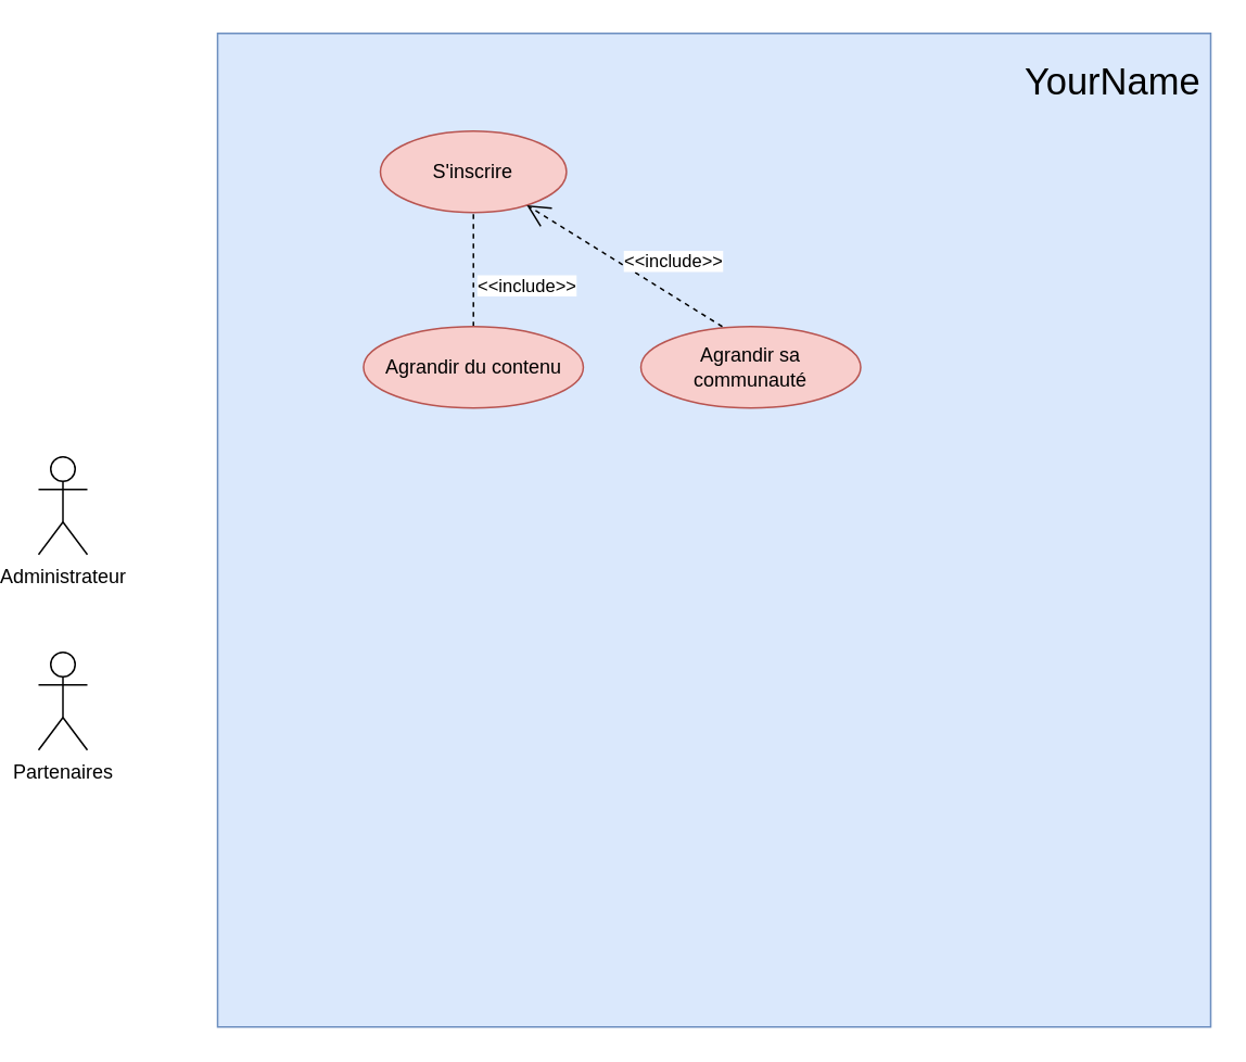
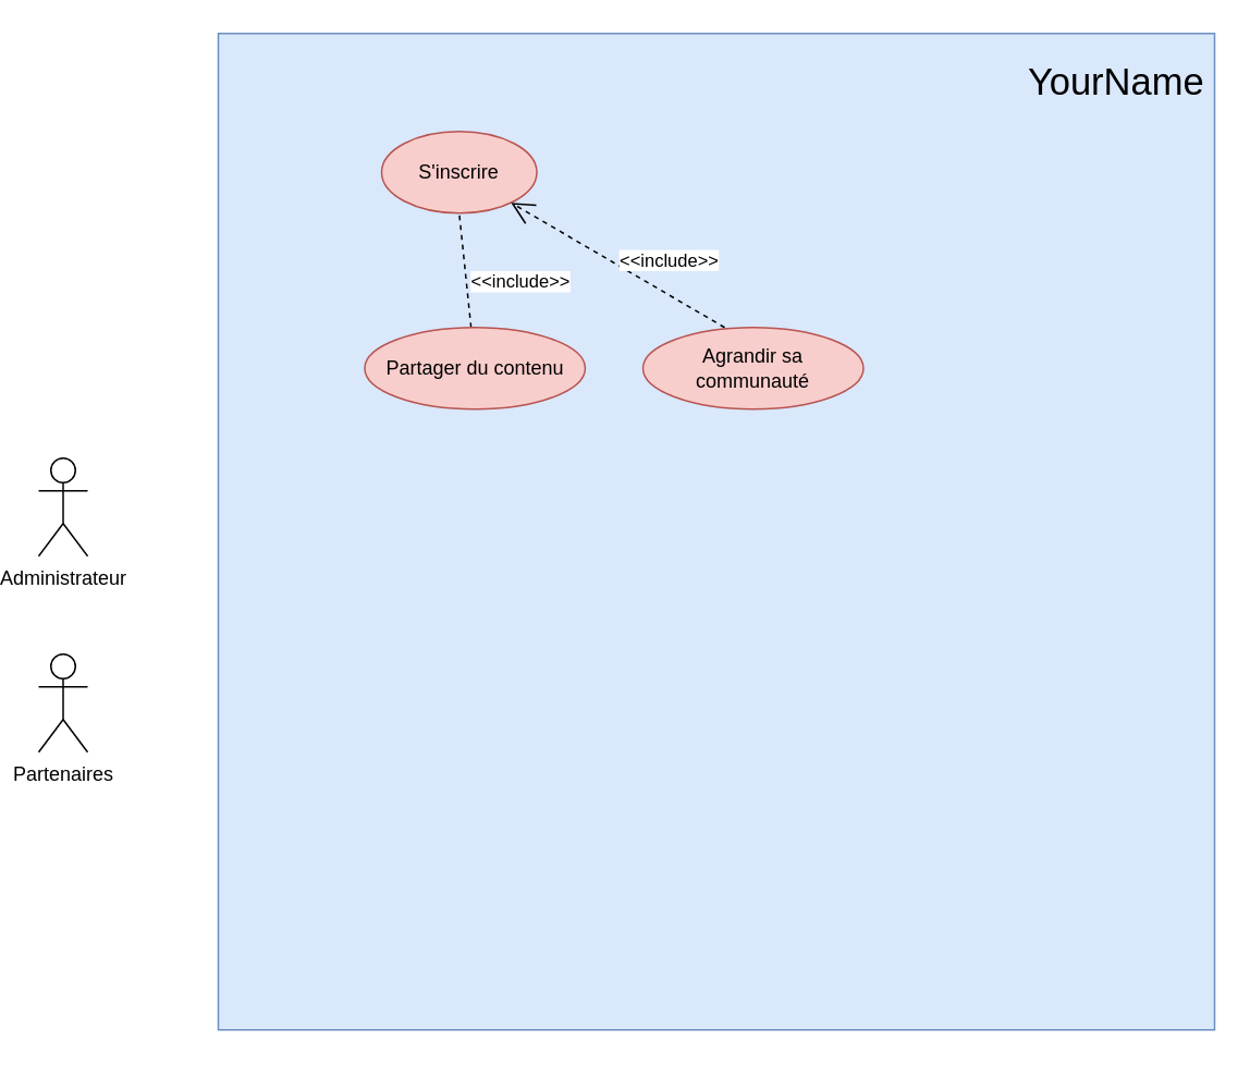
- <mxCell id="6" value="S'inscrire" style="ellipse;whiteSpace=wrap;html=1;fillColor=#f8cecc;strokeColor=#b85450;" parent="1" vertex="1"><mxGeometry x="230" y="80" width="114.29" height="50" as="geometry" /></mxCell>
+ <mxCell id="6" value="S'inscrire" style="ellipse;whiteSpace=wrap;html=1;fillColor=#f8cecc;strokeColor=#b85450;" parent="1" vertex="1"><mxGeometry x="230" y="80" width="95" height="50" as="geometry" /></mxCell>
- <mxCell id="8" value="Agrandir du contenu" style="ellipse;whiteSpace=wrap;html=1;fillColor=#f8cecc;strokeColor=#b85450;" parent="1" vertex="1"><mxGeometry x="219.64" y="200" width="135" height="50" as="geometry" /></mxCell>
+ <mxCell id="8" value="Partager du contenu" style="ellipse;whiteSpace=wrap;html=1;fillColor=#f8cecc;strokeColor=#b85450;" parent="1" vertex="1"><mxGeometry x="219.64" y="200" width="135" height="50" as="geometry" /></mxCell>
